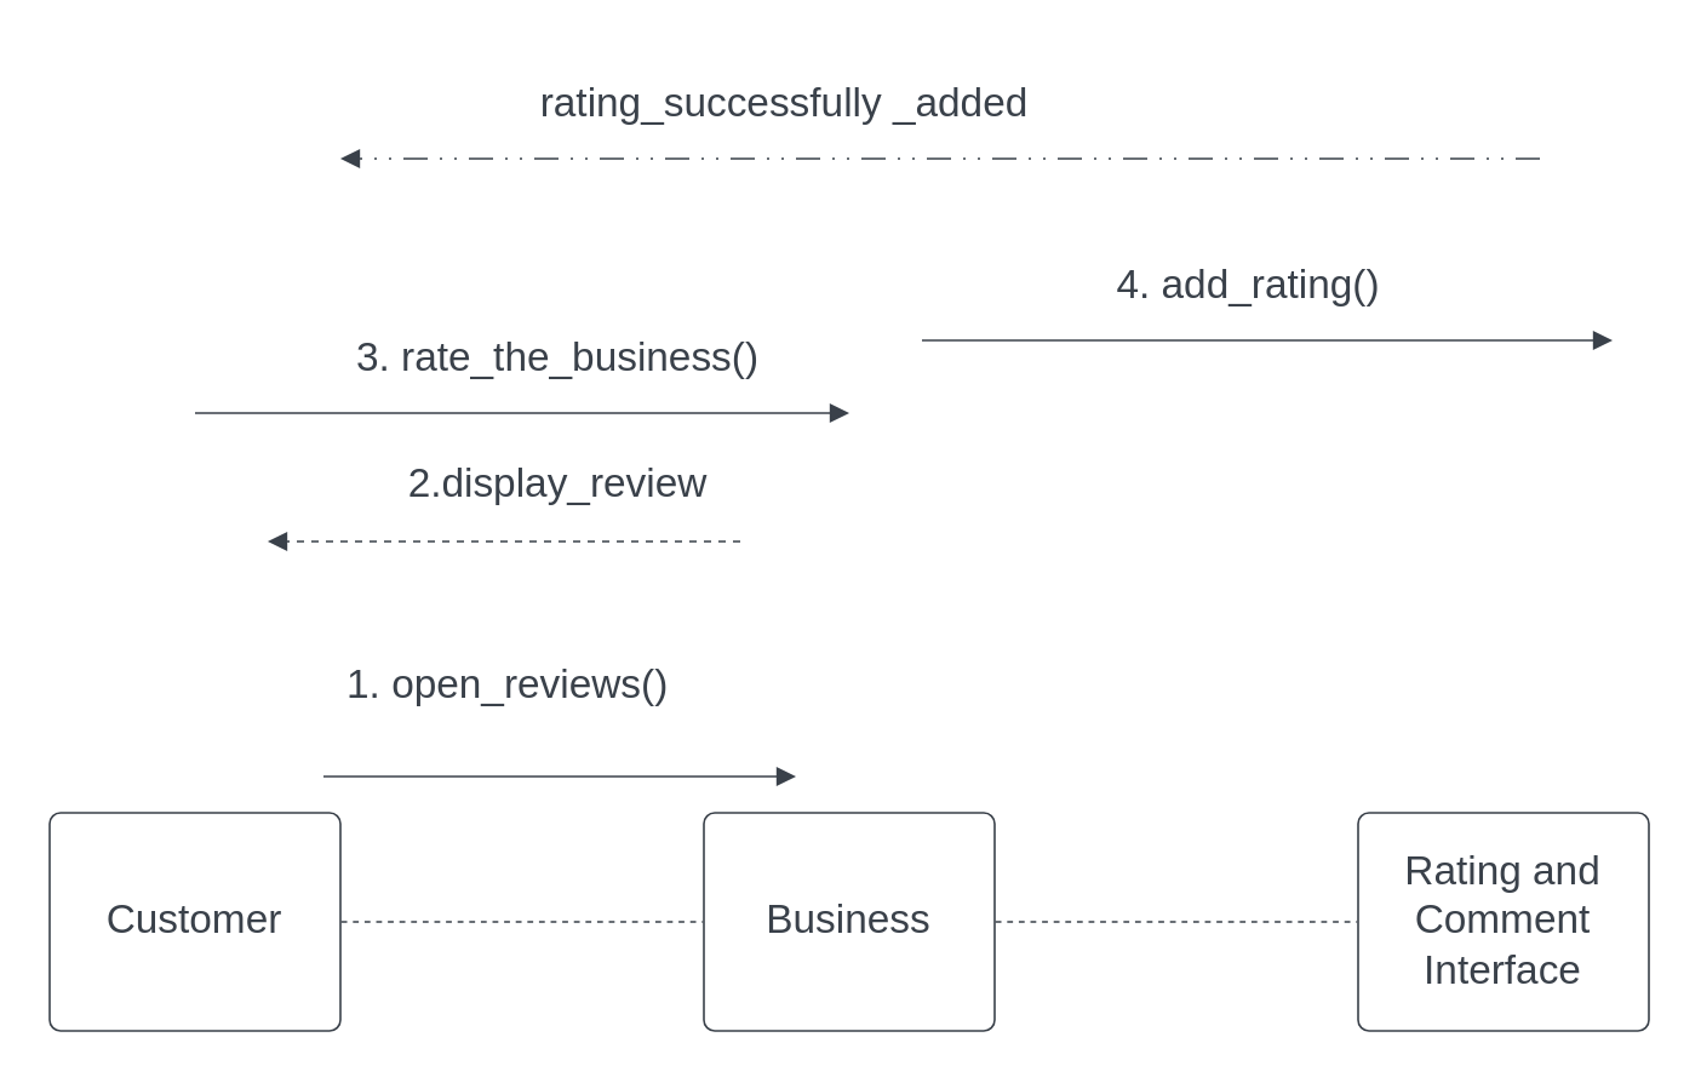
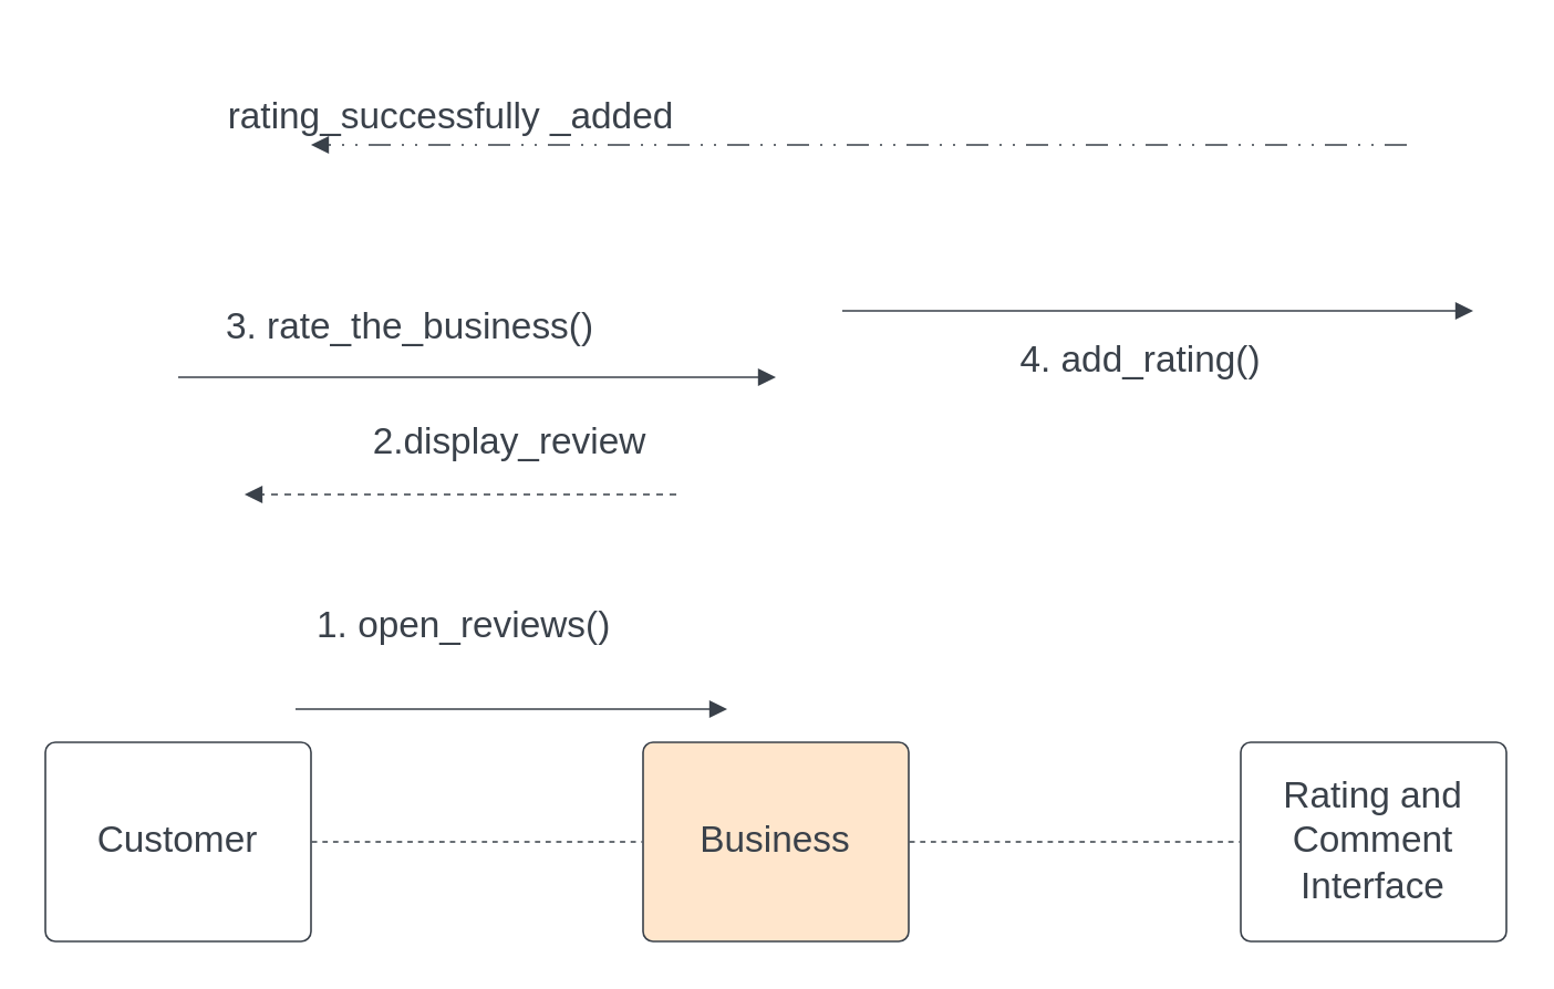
- <mxCell id="3" value="rating_successfully _added" style="html=1;overflow=block;blockSpacing=1;whiteSpace=wrap;fontSize=16.7;fontColor=#3a414a;spacing=0;fillColor=#ffffff;strokeWidth=1.5;strokeColor=none;" vertex="1" parent="1"><mxGeometry x="155" y="20" width="337" height="45" as="geometry" /></mxCell>
+ <mxCell id="3" value="rating_successfully _added" style="html=1;overflow=block;blockSpacing=1;whiteSpace=wrap;fontSize=16.7;fontColor=#3a414a;spacing=0;fillColor=#ffffff;strokeWidth=1.5;strokeColor=none;" vertex="1" parent="1"><mxGeometry x="35" y="30" width="337" height="45" as="geometry" /></mxCell>
- <mxCell id="4" value="4. add_rating()" style="html=1;overflow=block;blockSpacing=1;whiteSpace=wrap;fontSize=16.7;fontColor=#3a414a;spacing=0;fillColor=#ffffff;strokeWidth=1.5;strokeColor=none;" vertex="1" parent="1"><mxGeometry x="425" y="95" width="180" height="45" as="geometry" /></mxCell>
+ <mxCell id="4" value="4. add_rating()" style="html=1;overflow=block;blockSpacing=1;whiteSpace=wrap;fontSize=16.7;fontColor=#3a414a;spacing=0;fillColor=#ffffff;strokeWidth=1.5;strokeColor=none;" vertex="1" parent="1"><mxGeometry x="425" y="140" width="180" height="45" as="geometry" /></mxCell>
- <mxCell id="5" value="3. rate_the_business()" style="html=1;overflow=block;blockSpacing=1;whiteSpace=wrap;fontSize=16.7;fontColor=#3a414a;spacing=0;fillColor=#ffffff;strokeWidth=1.5;strokeColor=none;" vertex="1" parent="1"><mxGeometry x="140" y="125" width="180" height="45" as="geometry" /></mxCell>
+ <mxCell id="5" value="3. rate_the_business()" style="html=1;overflow=block;blockSpacing=1;whiteSpace=wrap;fontSize=16.7;fontColor=#3a414a;spacing=0;fillColor=#ffffff;strokeWidth=1.5;strokeColor=none;" vertex="1" parent="1"><mxGeometry x="95" y="125" width="180" height="45" as="geometry" /></mxCell>
- <mxCell id="8" value="Business" style="html=1;overflow=block;blockSpacing=1;whiteSpace=wrap;fontSize=16.7;fontColor=#3a414a;spacing=3.8;strokeColor=#3a414a;strokeOpacity=100;rounded=1;absoluteArcSize=1;arcSize=9;strokeWidth=0.8;" vertex="1" parent="1"><mxGeometry x="290" y="335" width="120" height="90" as="geometry" /></mxCell>
+ <mxCell id="8" value="Business" style="html=1;overflow=block;blockSpacing=1;whiteSpace=wrap;fontSize=16.7;fontColor=#3a414a;spacing=3.8;strokeColor=#3a414a;strokeOpacity=100;rounded=1;absoluteArcSize=1;arcSize=9;strokeWidth=0.8;fillColor=#ffe6cc;" vertex="1" parent="1"><mxGeometry x="290" y="335" width="120" height="90" as="geometry" /></mxCell>
